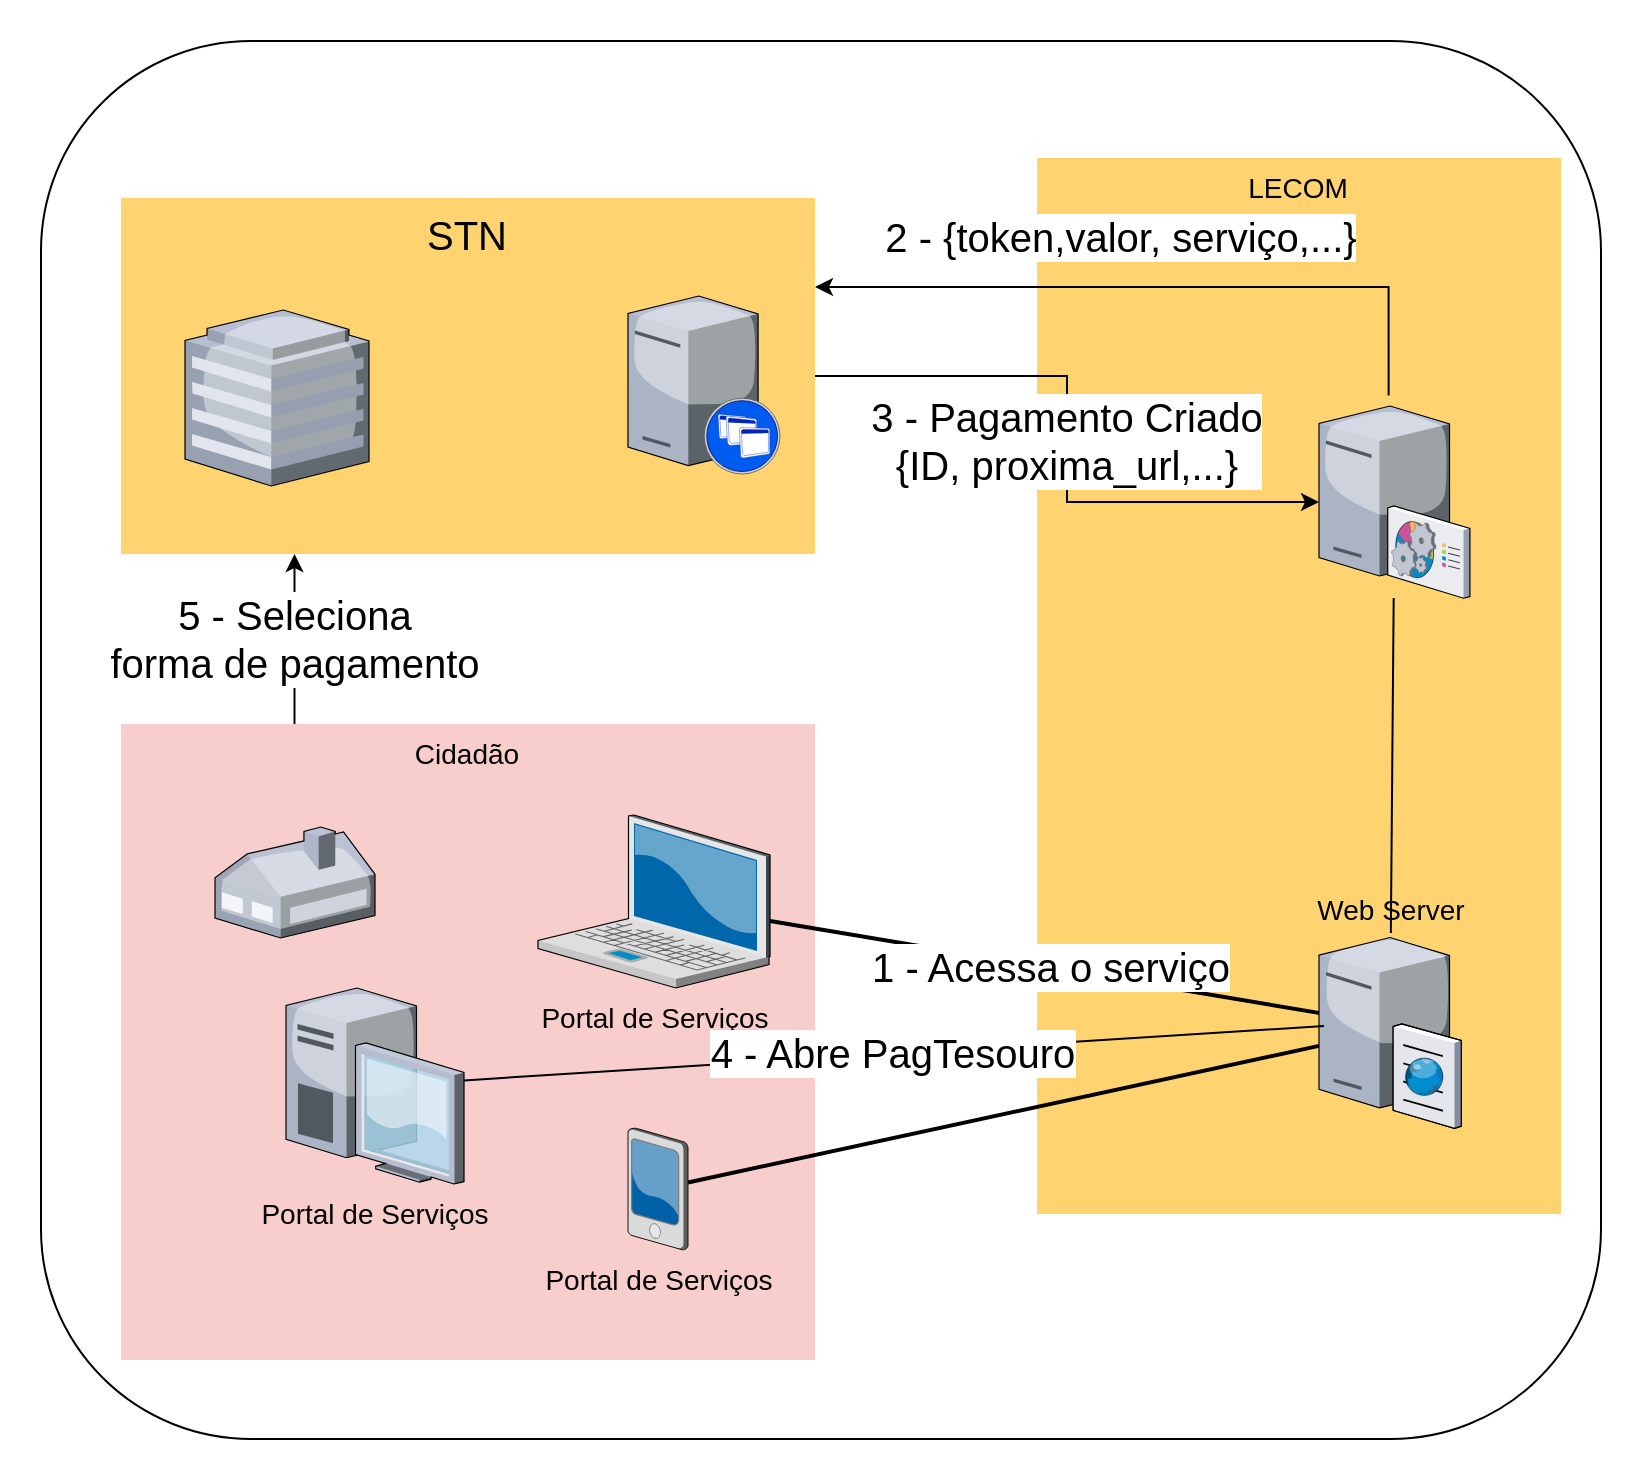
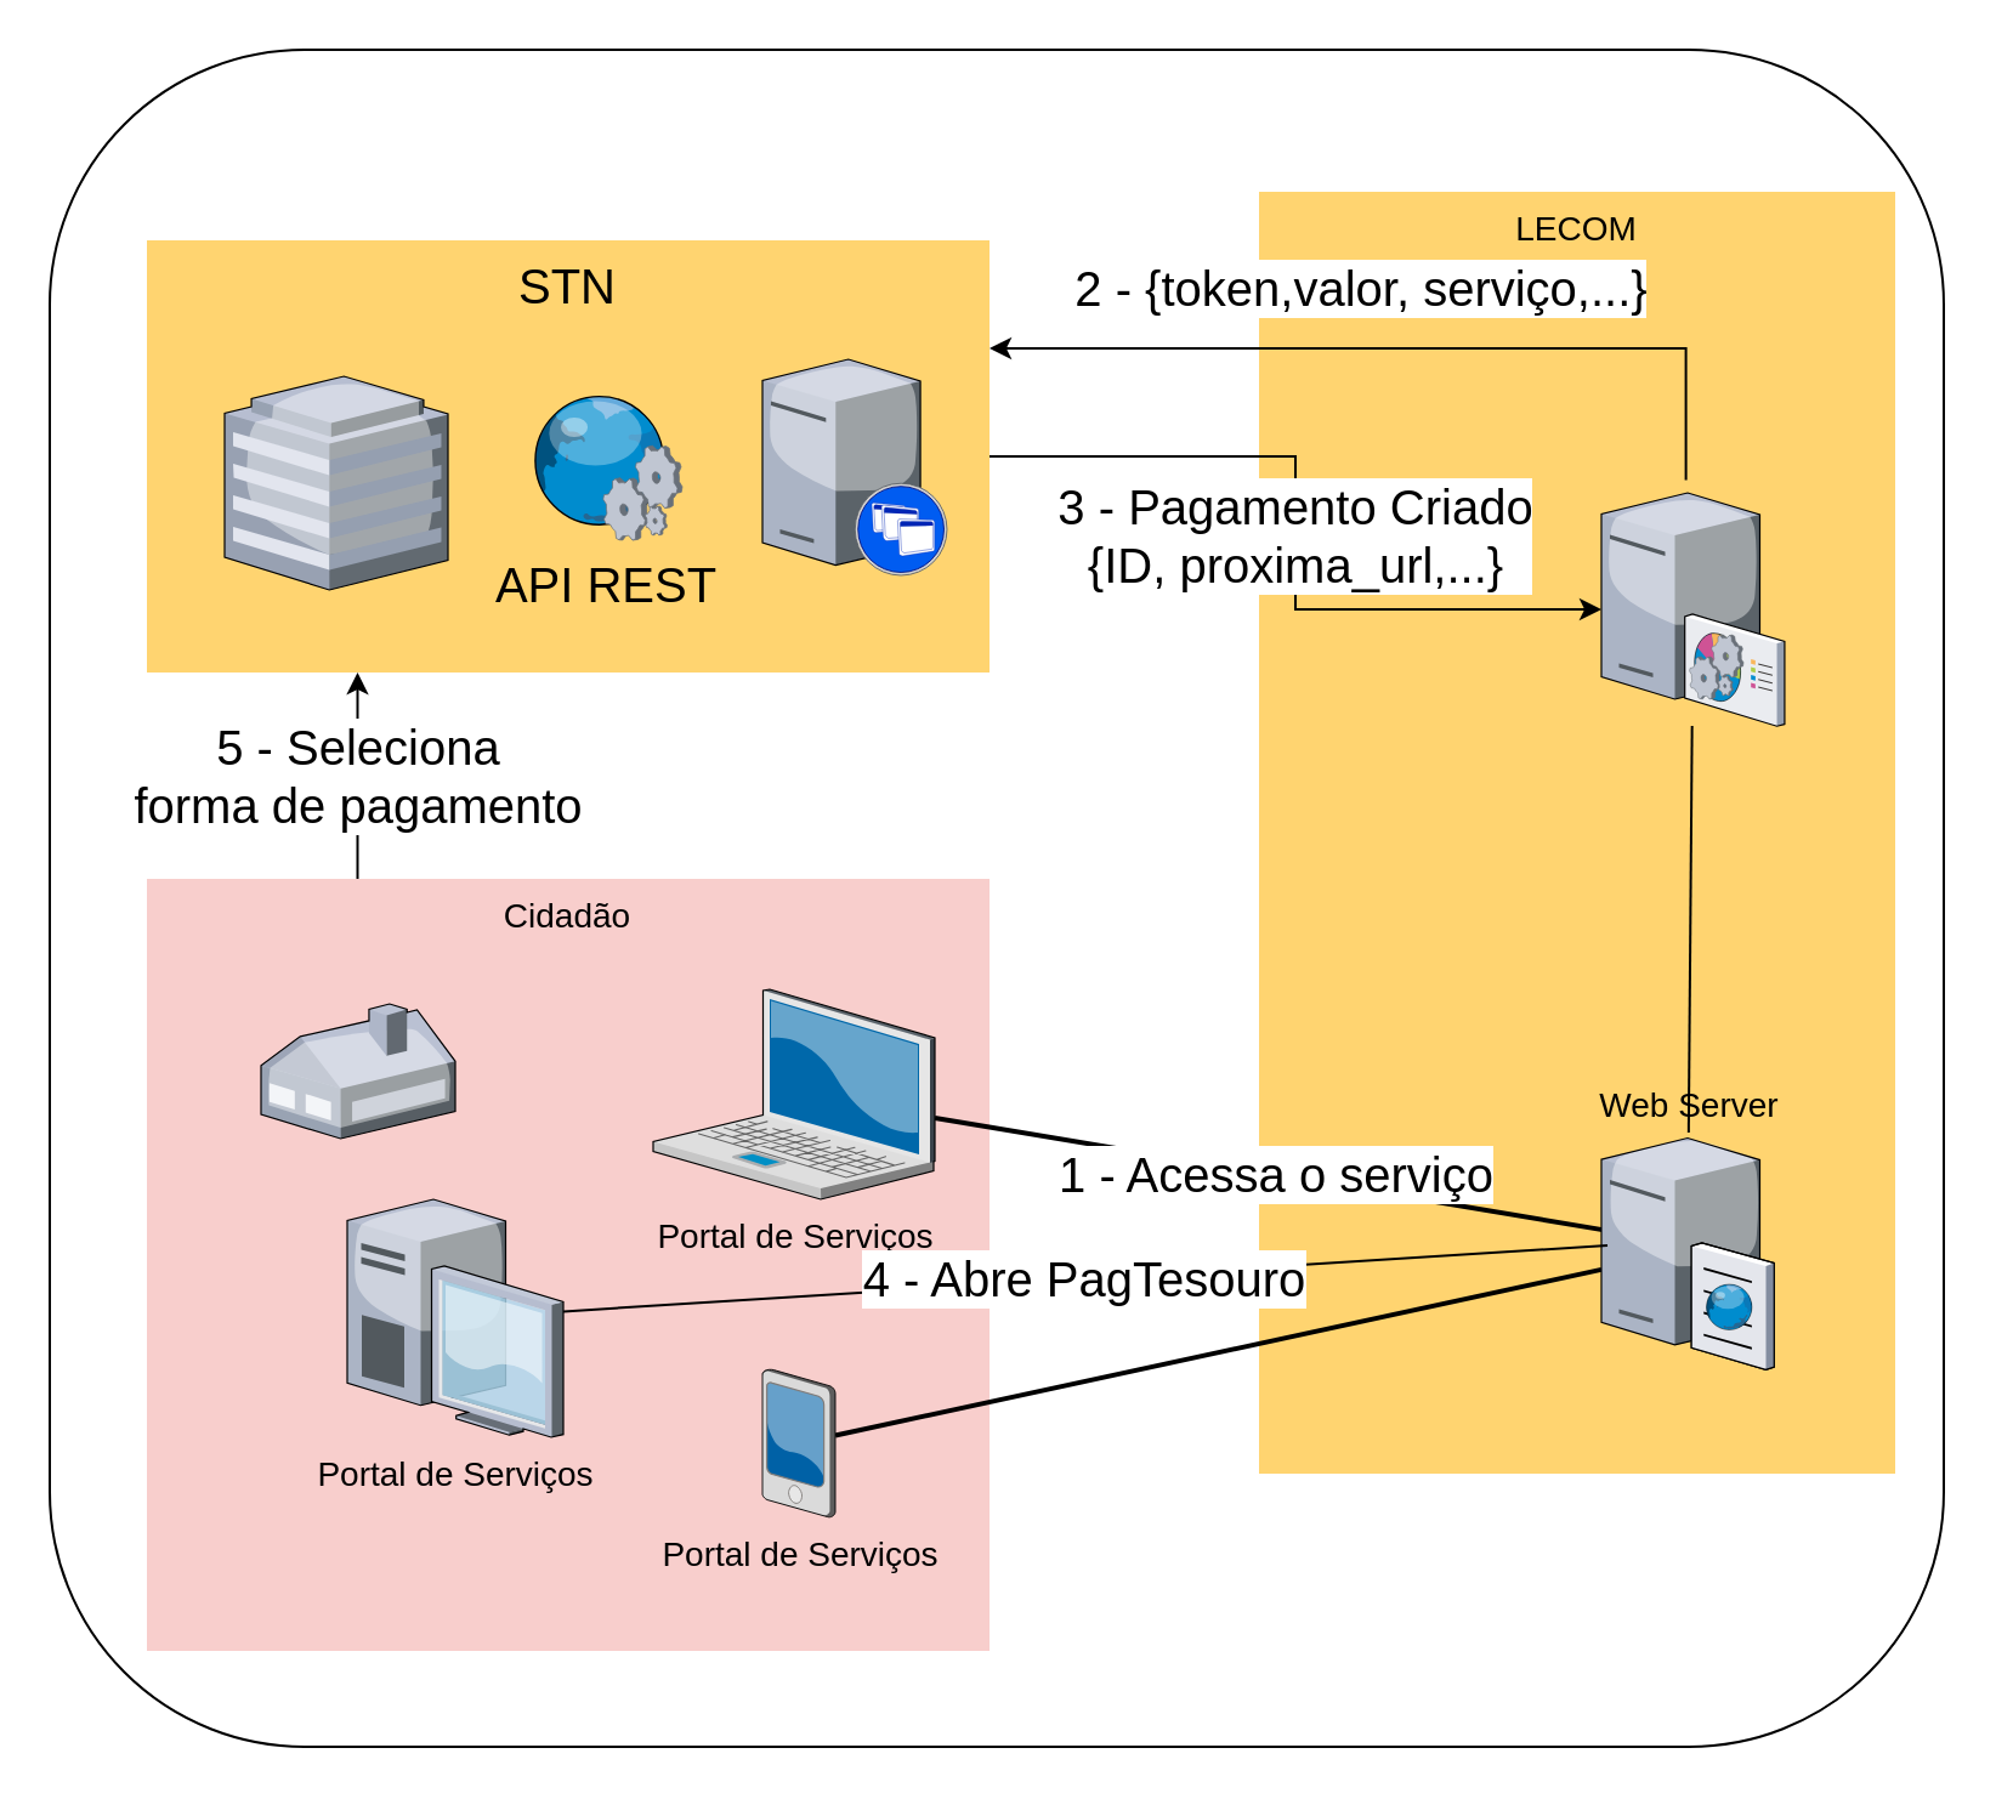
+ <mxCell id="21" value="API REST" style="verticalLabelPosition=bottom;aspect=fixed;html=1;verticalAlign=top;strokeColor=none;align=center;outlineConnect=0;shape=mxgraph.citrix.web_service;fontSize=20;" vertex="1" parent="1"><mxGeometry x="217.5" y="162" width="63" height="60" as="geometry" /></mxCell>
